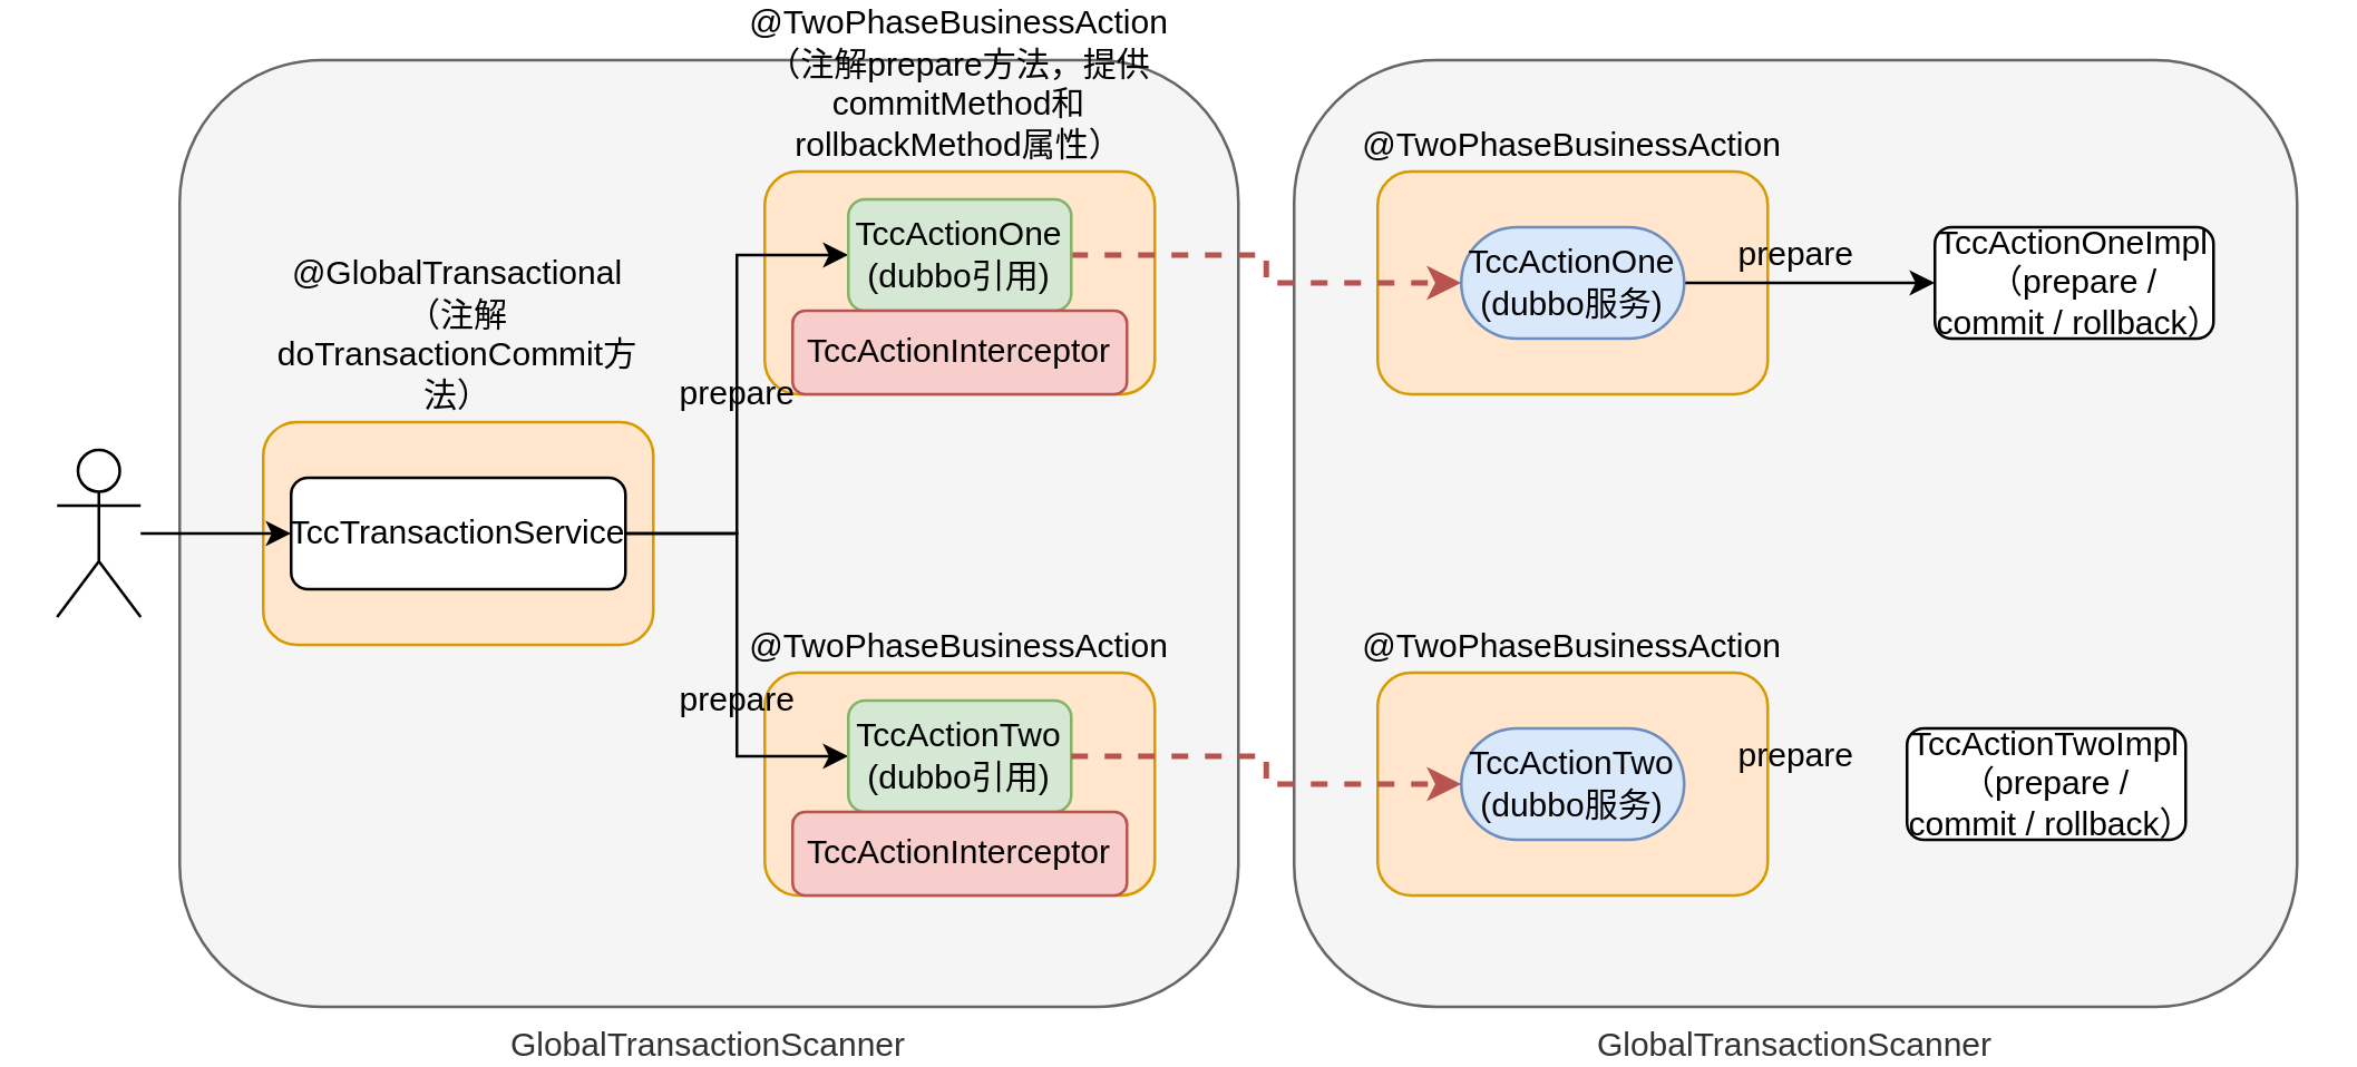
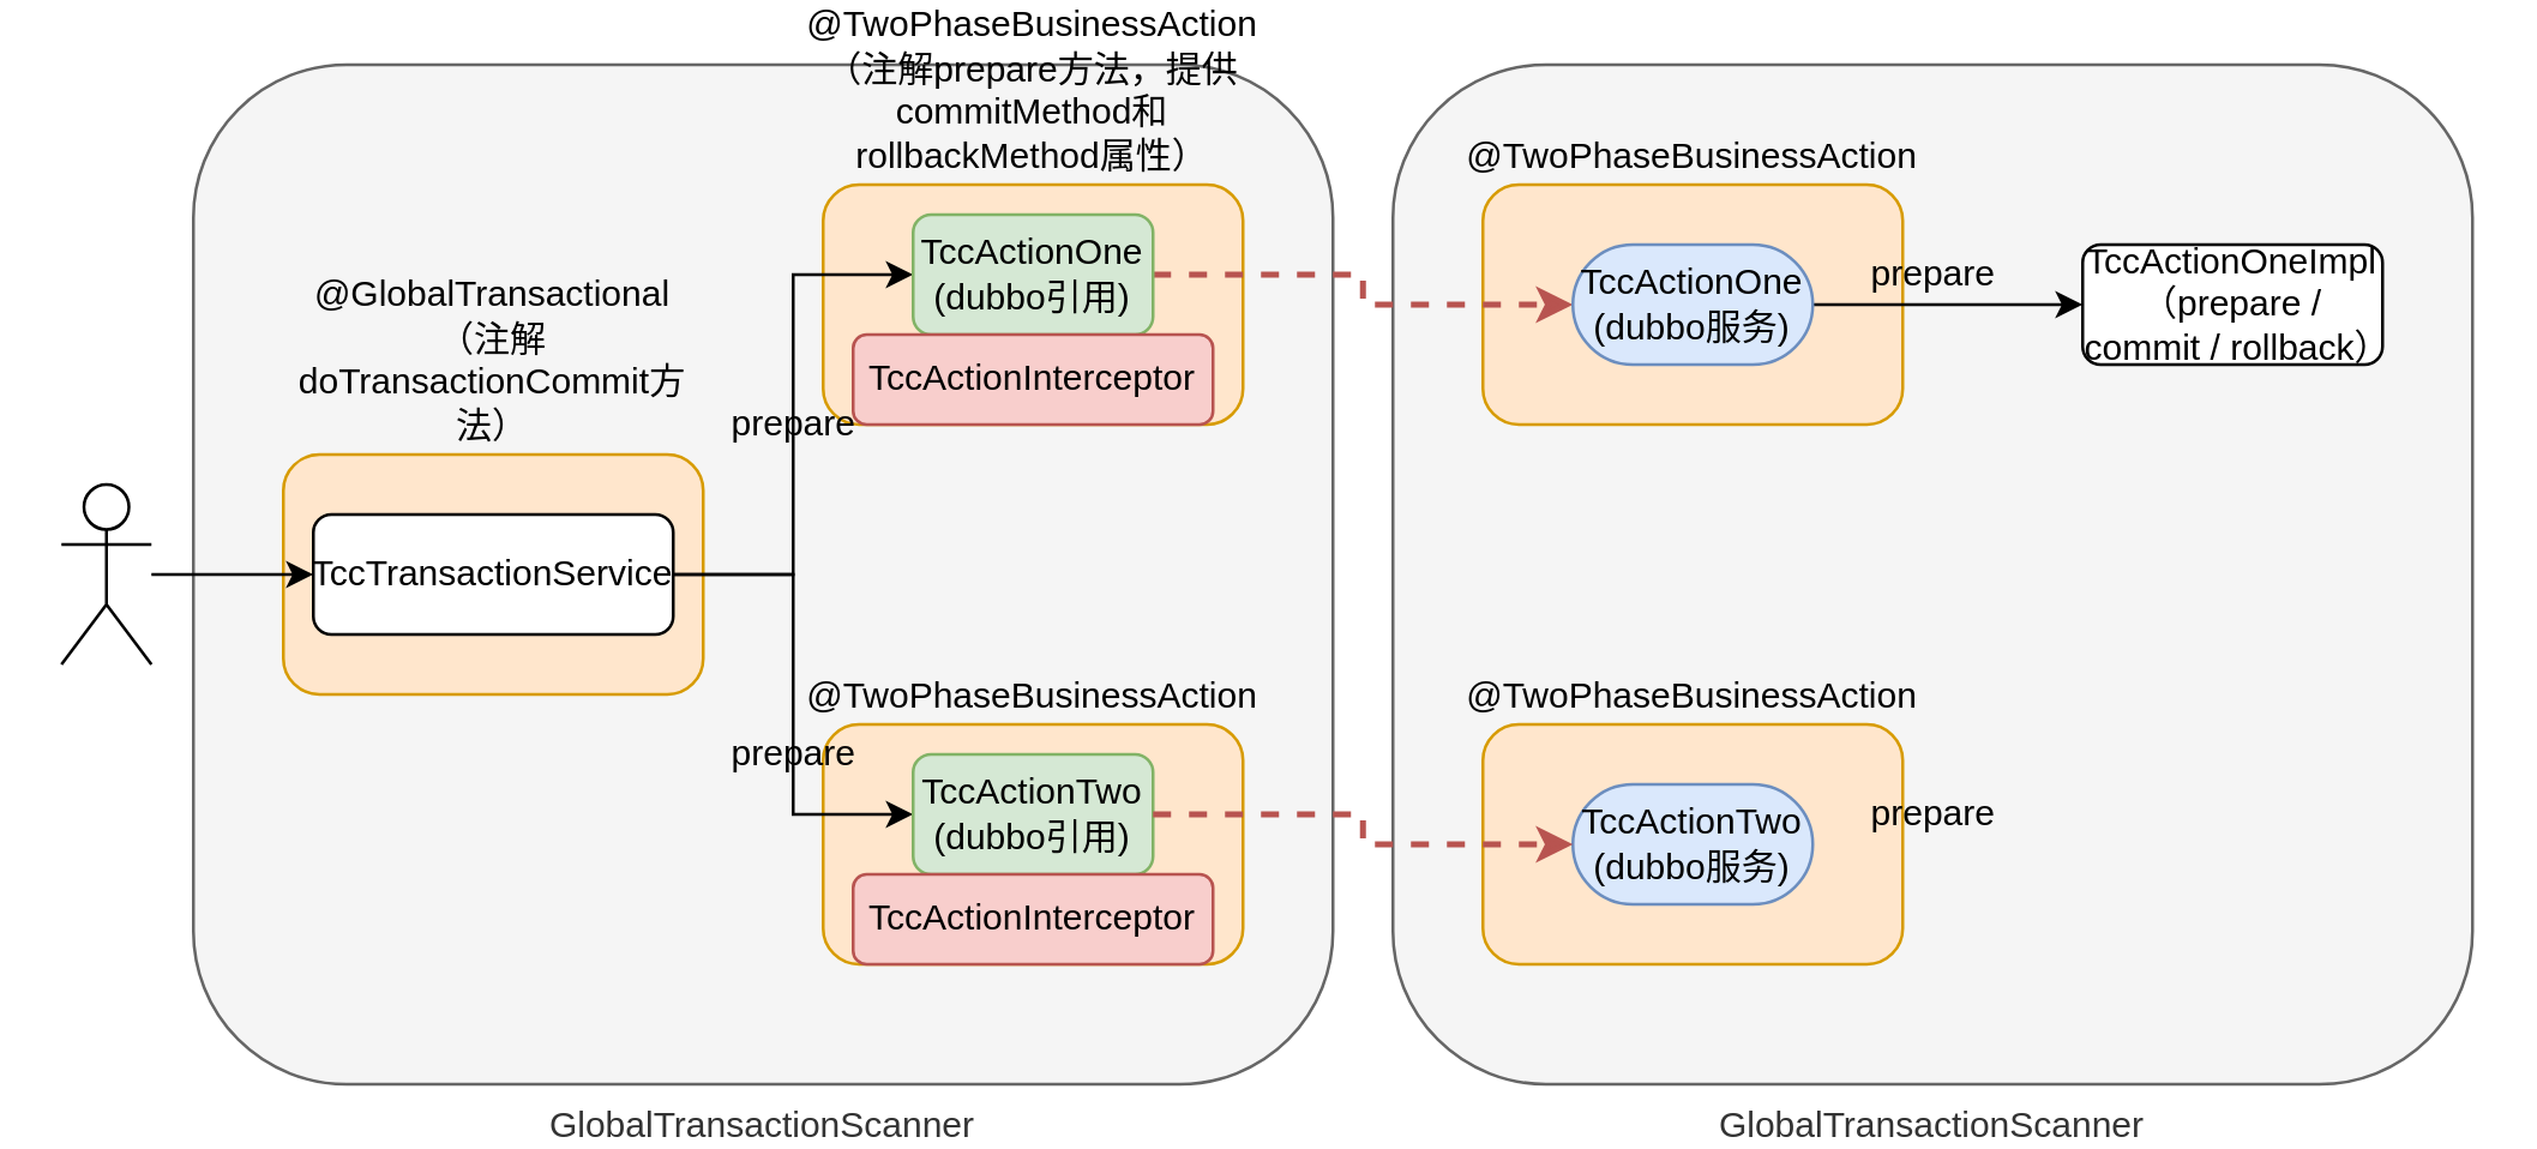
- <mxCell id="24" value="TccActionTwoImpl&lt;br&gt;（prepare / commit / rollback）" style="rounded=1;whiteSpace=wrap;html=1;" vertex="1" parent="1"><mxGeometry x="684" y="260" width="100" height="40" as="geometry" /></mxCell>
